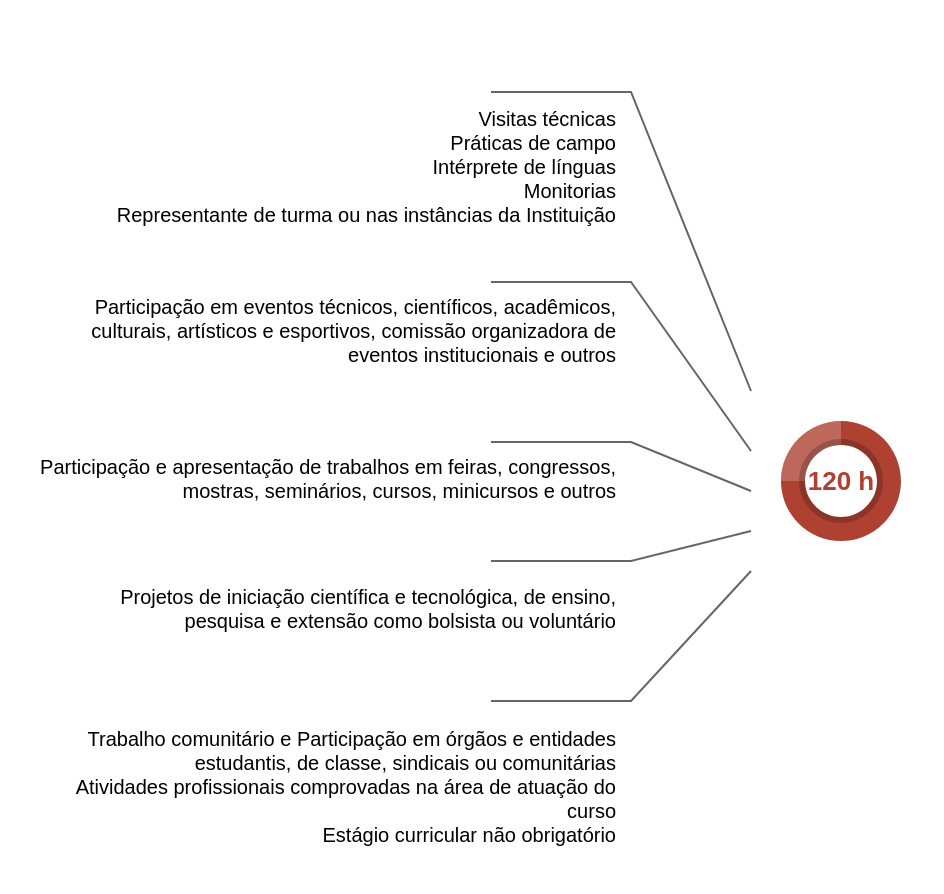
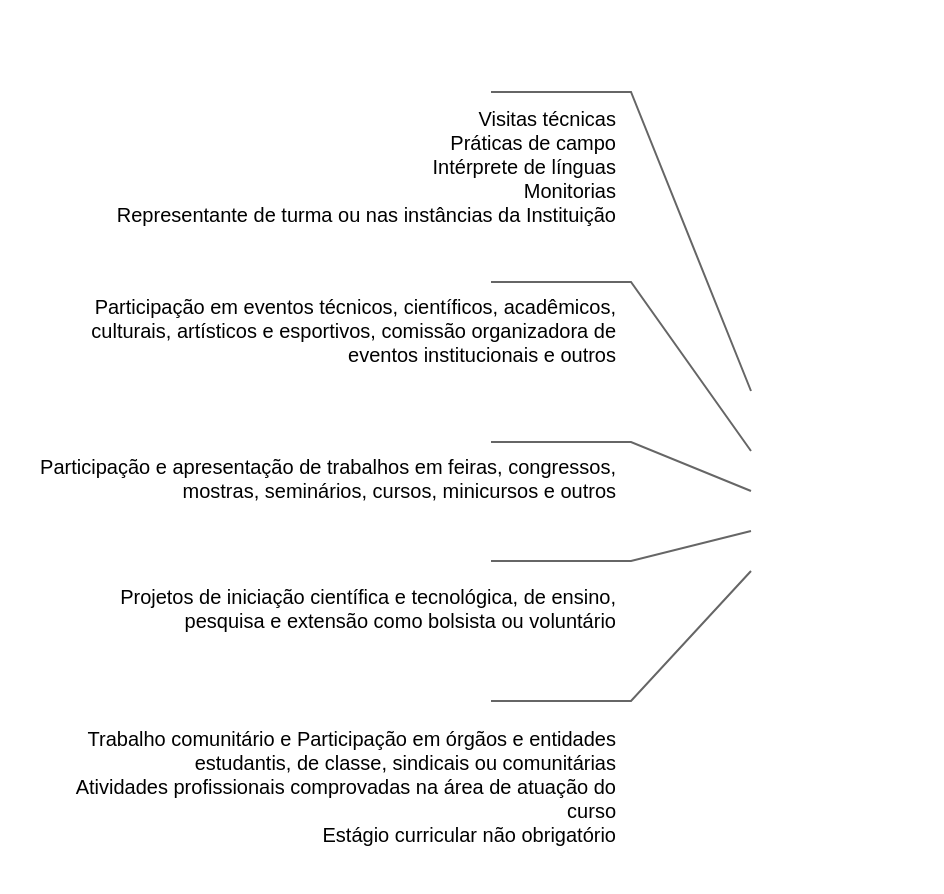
- <mxCell id="2" value="120 h" style="verticalLabelPosition=middle;verticalAlign=middle;html=1;html=1;shape=mxgraph.infographic.partConcEllipse;fillColor=#AE4132;strokeColor=none;startAngle=0;endAngle=0.75;arcWidth=0.4;fontSize=13;fontColor=#AE4132;align=center;fontStyle=1;" parent="1" vertex="1"><mxGeometry x="390" y="210" width="60" height="60" as="geometry" /></mxCell>
